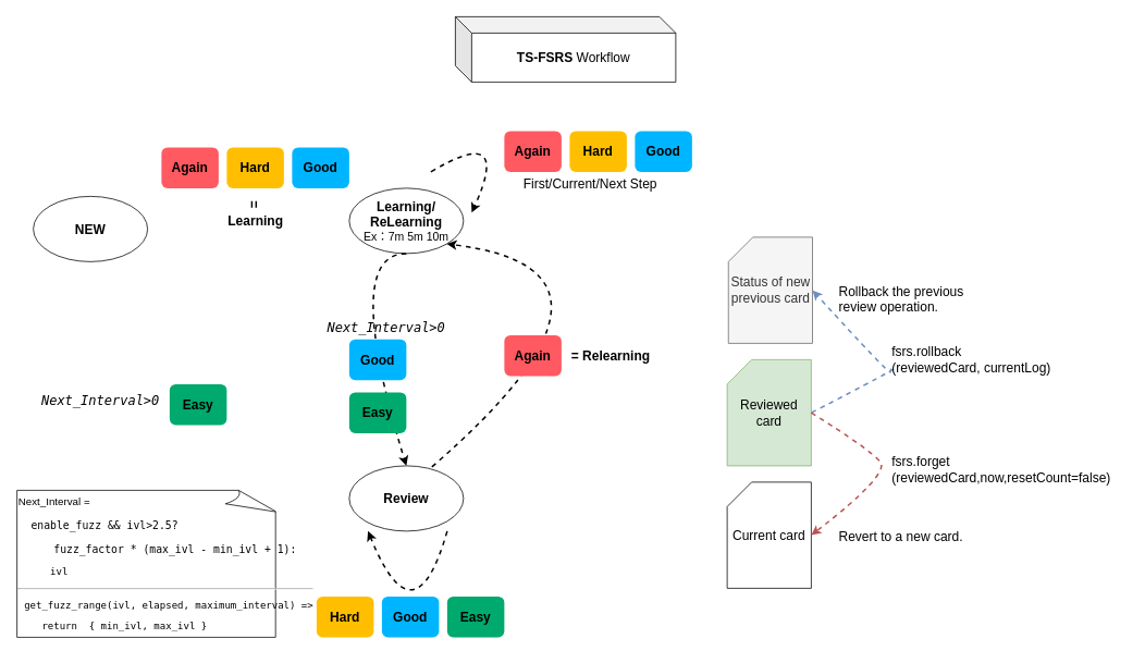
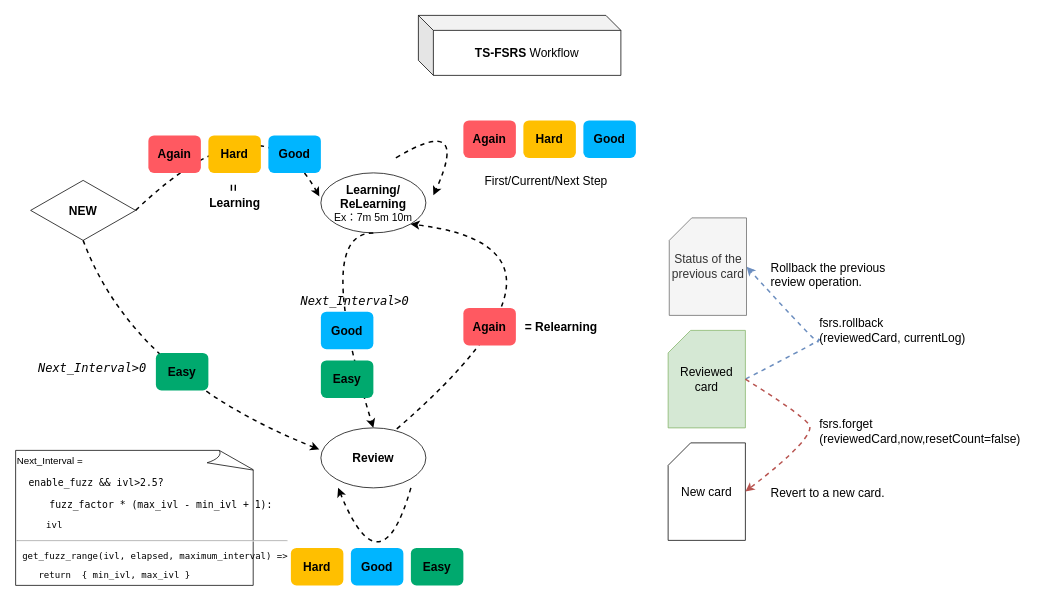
- <mxCell id="11" value="&lt;font style=&quot;font-size: 16px;&quot;&gt;First/Current/Next Step&lt;/font&gt;" style="text;html=1;align=center;verticalAlign=middle;resizable=0;points=[];autosize=1;strokeColor=none;fillColor=none;" parent="1" vertex="1"><mxGeometry x="627" y="210" width="190" height="30" as="geometry" /></mxCell>
+ <mxCell id="11" value="&lt;font style=&quot;font-size: 16px;&quot;&gt;First/Current/Next Step&lt;/font&gt;" style="text;html=1;align=center;verticalAlign=middle;resizable=0;points=[];autosize=1;strokeColor=none;fillColor=none;" parent="1" vertex="1"><mxGeometry x="632" y="225" width="190" height="30" as="geometry" /></mxCell>
+ <mxCell id="9" value="" style="curved=1;endArrow=classic;html=1;rounded=0;dashed=1;entryX=-0.015;entryY=0.392;entryDx=0;entryDy=0;exitX=1;exitY=0.5;exitDx=0;exitDy=0;entryPerimeter=0;strokeWidth=2;" parent="1" source="3" target="4" edge="1"><mxGeometry width="50" height="50" relative="1" as="geometry"><mxPoint x="287" y="270" as="sourcePoint" /><mxPoint x="427" y="270" as="targetPoint" /><Array as="points"><mxPoint x="347" y="120" /></Array></mxGeometry></mxCell>
- <mxCell id="3" value="&lt;font style=&quot;font-size: 16px;&quot;&gt;&lt;b&gt;NEW&lt;/b&gt;&lt;/font&gt;" style="ellipse;whiteSpace=wrap;html=1;" parent="1" vertex="1"><mxGeometry x="40" y="240" width="140" height="80" as="geometry" /></mxCell>
+ <mxCell id="3" value="&lt;font style=&quot;font-size: 16px;&quot;&gt;&lt;b&gt;NEW&lt;/b&gt;&lt;/font&gt;" style="rhombus;whiteSpace=wrap;html=1;" parent="1" vertex="1"><mxGeometry x="40" y="240" width="140" height="80" as="geometry" /></mxCell>
- <mxCell id="33" value="&lt;font style=&quot;font-size: 16px;&quot;&gt;Status of new previous card&lt;/font&gt;" style="shape=card;whiteSpace=wrap;html=1;fillColor=#f5f5f5;fontColor=#333333;strokeColor=#666666;" parent="1" vertex="1"><mxGeometry x="891.5" y="290" width="103" height="130" as="geometry" /></mxCell>
+ <mxCell id="33" value="&lt;font style=&quot;font-size: 16px;&quot;&gt;Status of the previous card&lt;/font&gt;" style="shape=card;whiteSpace=wrap;html=1;fillColor=#f5f5f5;fontColor=#333333;strokeColor=#666666;" parent="1" vertex="1"><mxGeometry x="891.5" y="290" width="103" height="130" as="geometry" /></mxCell>
+ <mxCell id="18" value="" style="curved=1;endArrow=classic;html=1;rounded=0;dashed=1;strokeWidth=2;exitX=0.5;exitY=1;exitDx=0;exitDy=0;entryX=-0.015;entryY=0.36;entryDx=0;entryDy=0;entryPerimeter=0;" parent="1" source="3" target="5" edge="1"><mxGeometry width="50" height="50" relative="1" as="geometry"><mxPoint x="197" y="430" as="sourcePoint" /><mxPoint x="247" y="480" as="targetPoint" /><Array as="points"><mxPoint x="177" y="500" /></Array></mxGeometry></mxCell>
- <mxCell id="36" value="&lt;font style=&quot;font-size: 16px;&quot;&gt;Current card&lt;br&gt;&lt;/font&gt;" style="shape=card;whiteSpace=wrap;html=1;" parent="1" vertex="1"><mxGeometry x="890" y="590" width="103" height="130" as="geometry" /></mxCell>
+ <mxCell id="36" value="&lt;font style=&quot;font-size: 16px;&quot;&gt;New card&lt;br&gt;&lt;/font&gt;" style="shape=card;whiteSpace=wrap;html=1;" parent="1" vertex="1"><mxGeometry x="890" y="590" width="103" height="130" as="geometry" /></mxCell>
